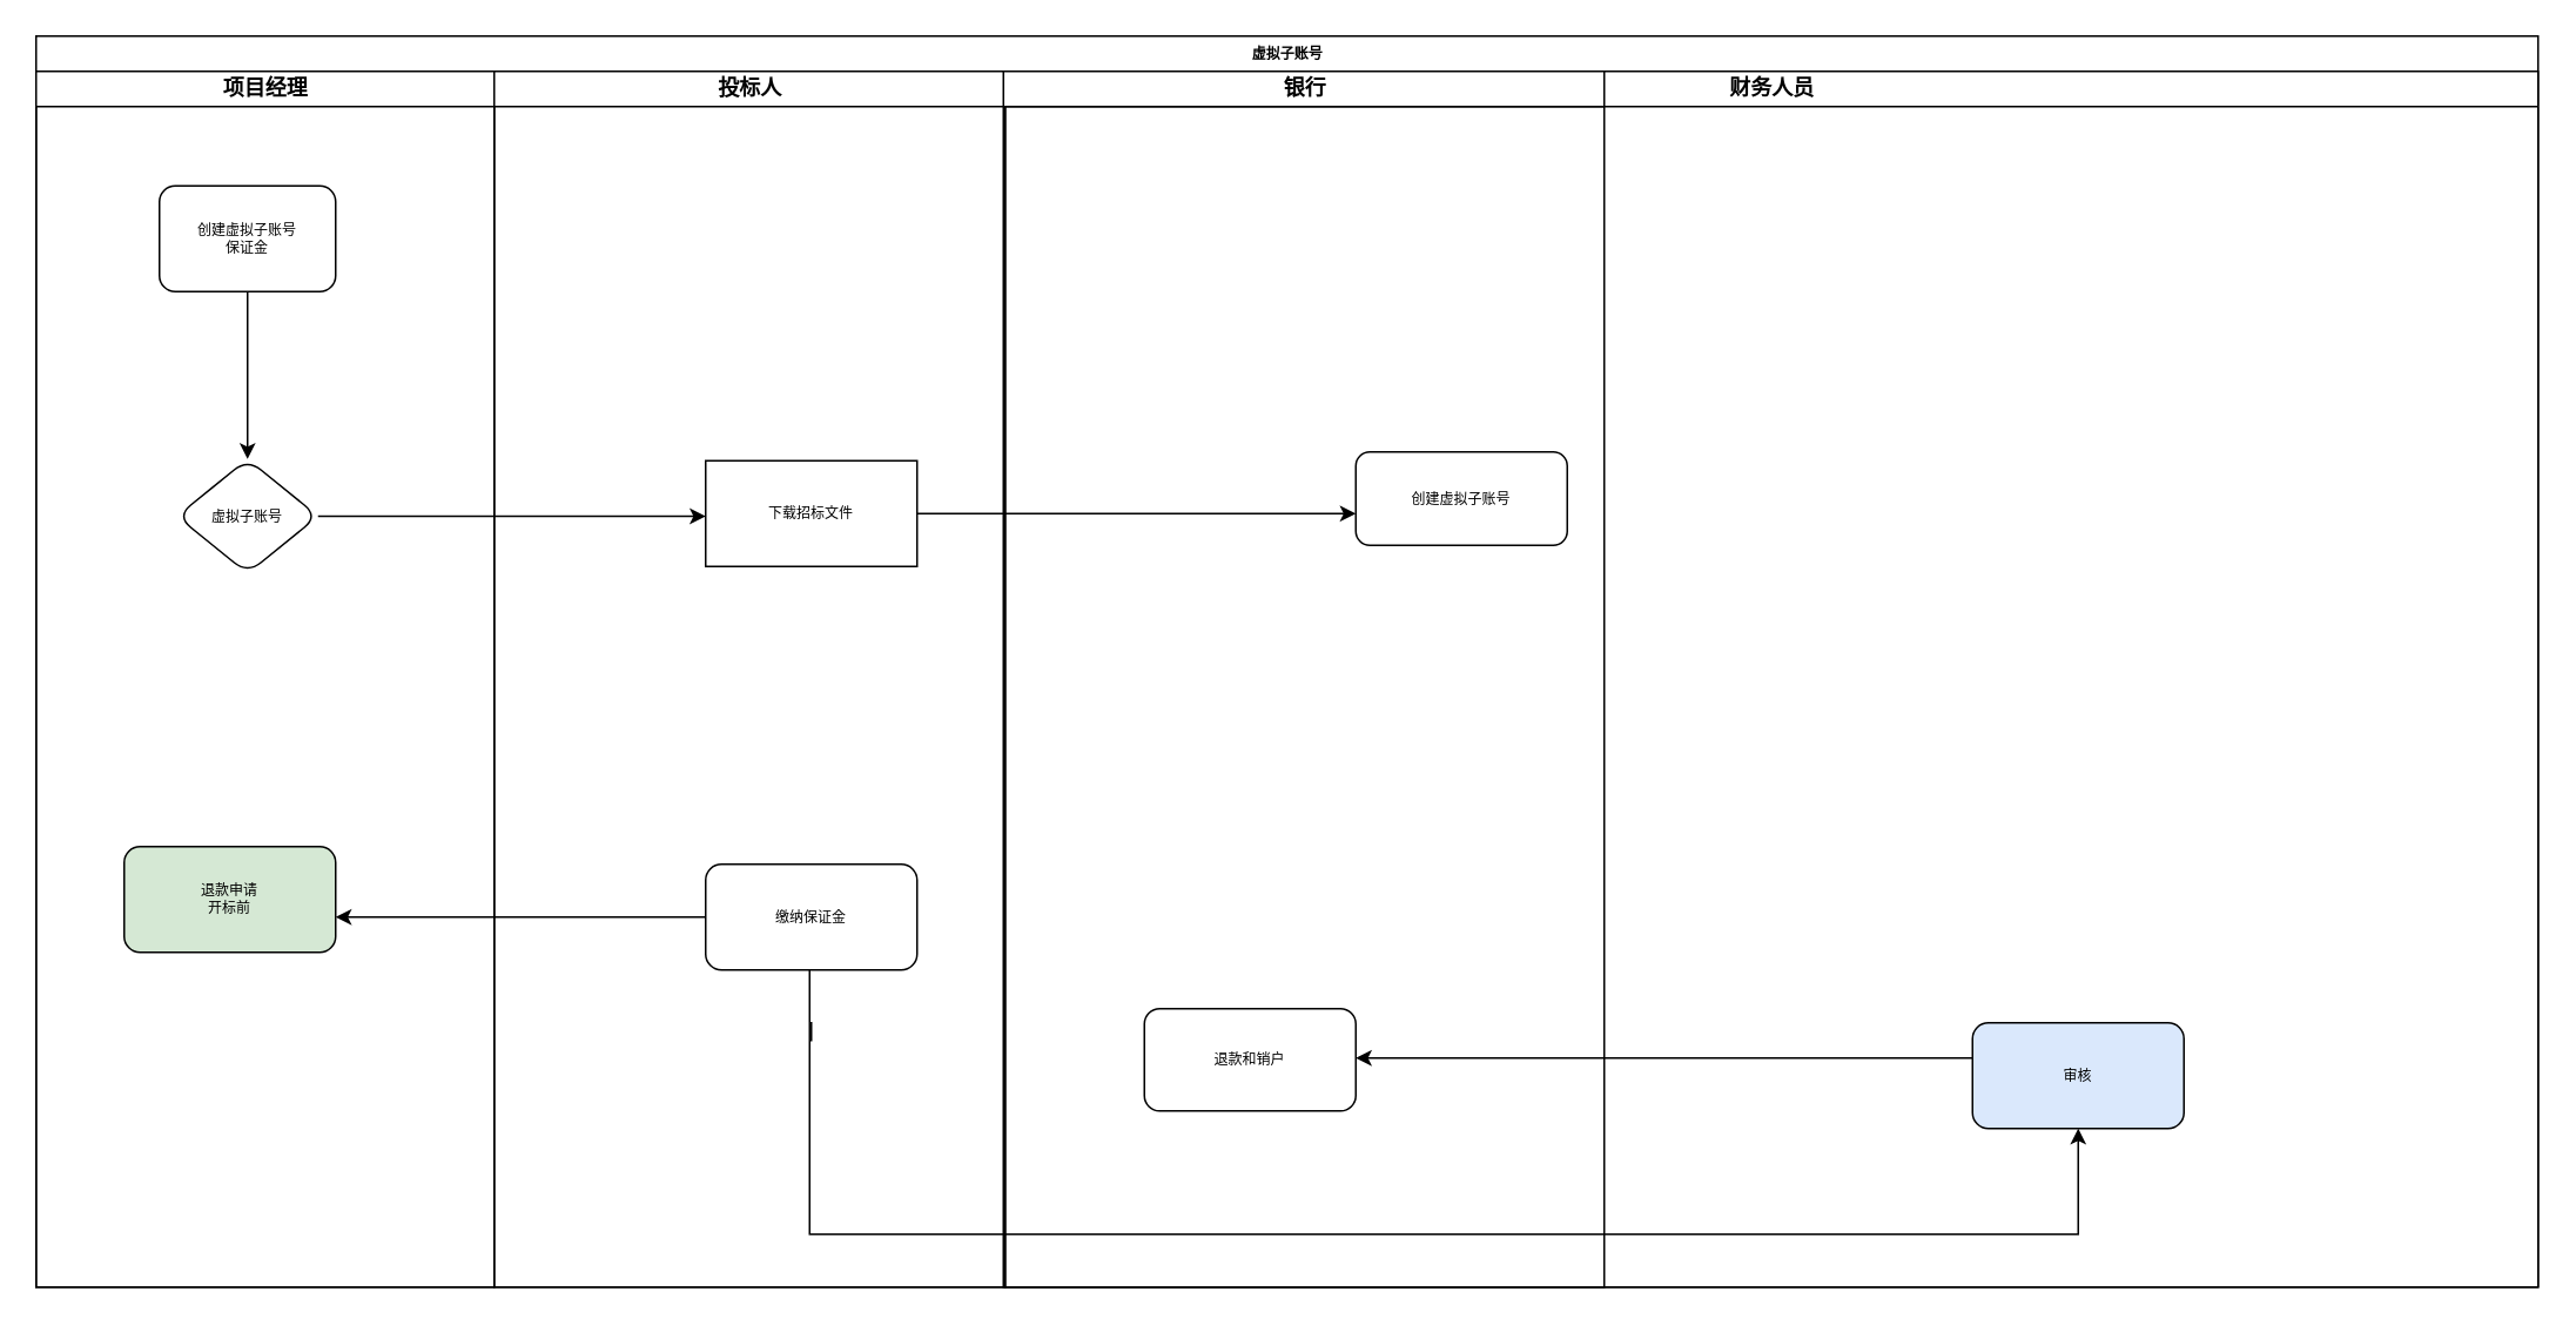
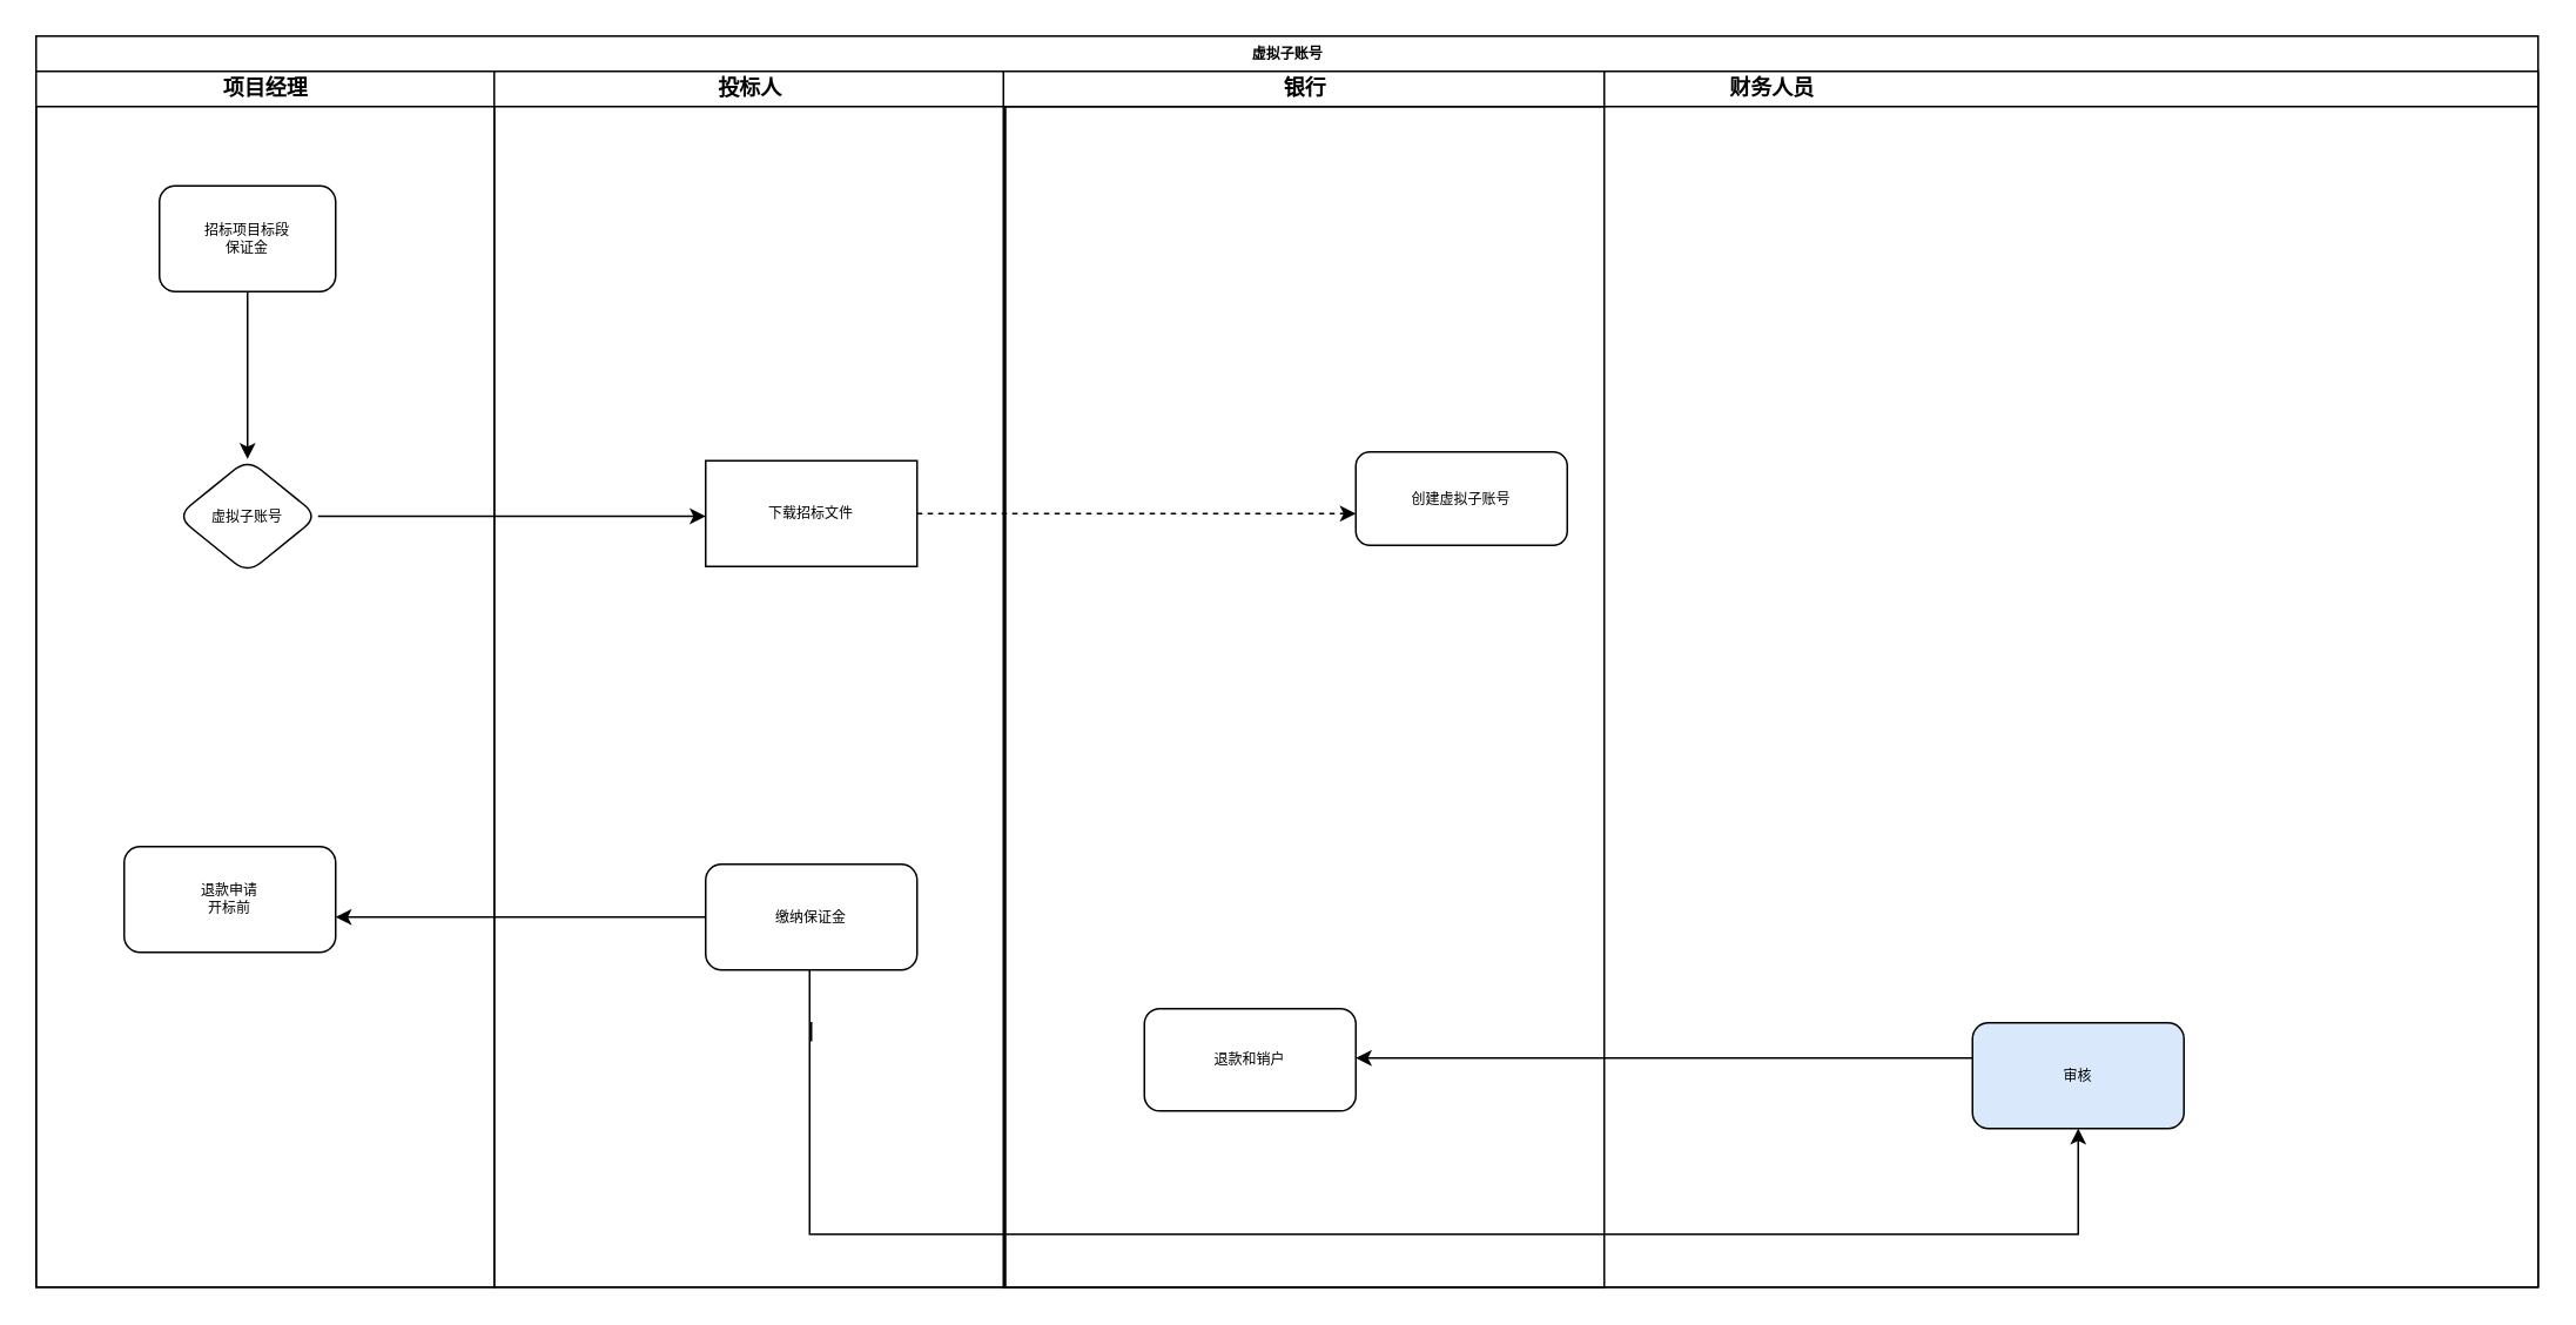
- <mxCell id="5" value="创建虚拟子账号&lt;br&gt;保证金" style="rounded=1;whiteSpace=wrap;html=1;shadow=0;labelBackgroundColor=none;strokeWidth=1;fontFamily=Verdana;fontSize=8;align=center;" parent="3" vertex="1"><mxGeometry x="70" y="65" width="100" height="60" as="geometry" /></mxCell>
+ <mxCell id="5" value="招标项目标段&lt;br&gt;保证金" style="rounded=1;whiteSpace=wrap;html=1;shadow=0;labelBackgroundColor=none;strokeWidth=1;fontFamily=Verdana;fontSize=8;align=center;" parent="3" vertex="1"><mxGeometry x="70" y="65" width="100" height="60" as="geometry" /></mxCell>
- <mxCell id="12" value="" style="edgeStyle=orthogonalEdgeStyle;rounded=0;orthogonalLoop=1;jettySize=auto;html=1;" parent="2" source="9" target="18" edge="1"><mxGeometry relative="1" as="geometry"><Array as="points"><mxPoint x="719" y="271" /><mxPoint x="719" y="271" /></Array></mxGeometry></mxCell>
+ <mxCell id="12" value="" style="edgeStyle=orthogonalEdgeStyle;rounded=0;orthogonalLoop=1;jettySize=auto;html=1;dashed=1;" parent="2" source="9" target="18" edge="1"><mxGeometry relative="1" as="geometry"><Array as="points"><mxPoint x="719" y="271" /><mxPoint x="719" y="271" /></Array></mxGeometry></mxCell>
- <mxCell id="7" value="退款申请&lt;br&gt;开标前" style="whiteSpace=wrap;html=1;rounded=1;shadow=0;fontFamily=Verdana;fontSize=8;strokeWidth=1;fillColor=#d5e8d4;" parent="3" vertex="1"><mxGeometry x="50" y="440" width="120" height="60" as="geometry" /></mxCell>
+ <mxCell id="7" value="退款申请&lt;br&gt;开标前" style="whiteSpace=wrap;html=1;rounded=1;shadow=0;fontFamily=Verdana;fontSize=8;strokeWidth=1;" parent="3" vertex="1"><mxGeometry x="50" y="440" width="120" height="60" as="geometry" /></mxCell>
